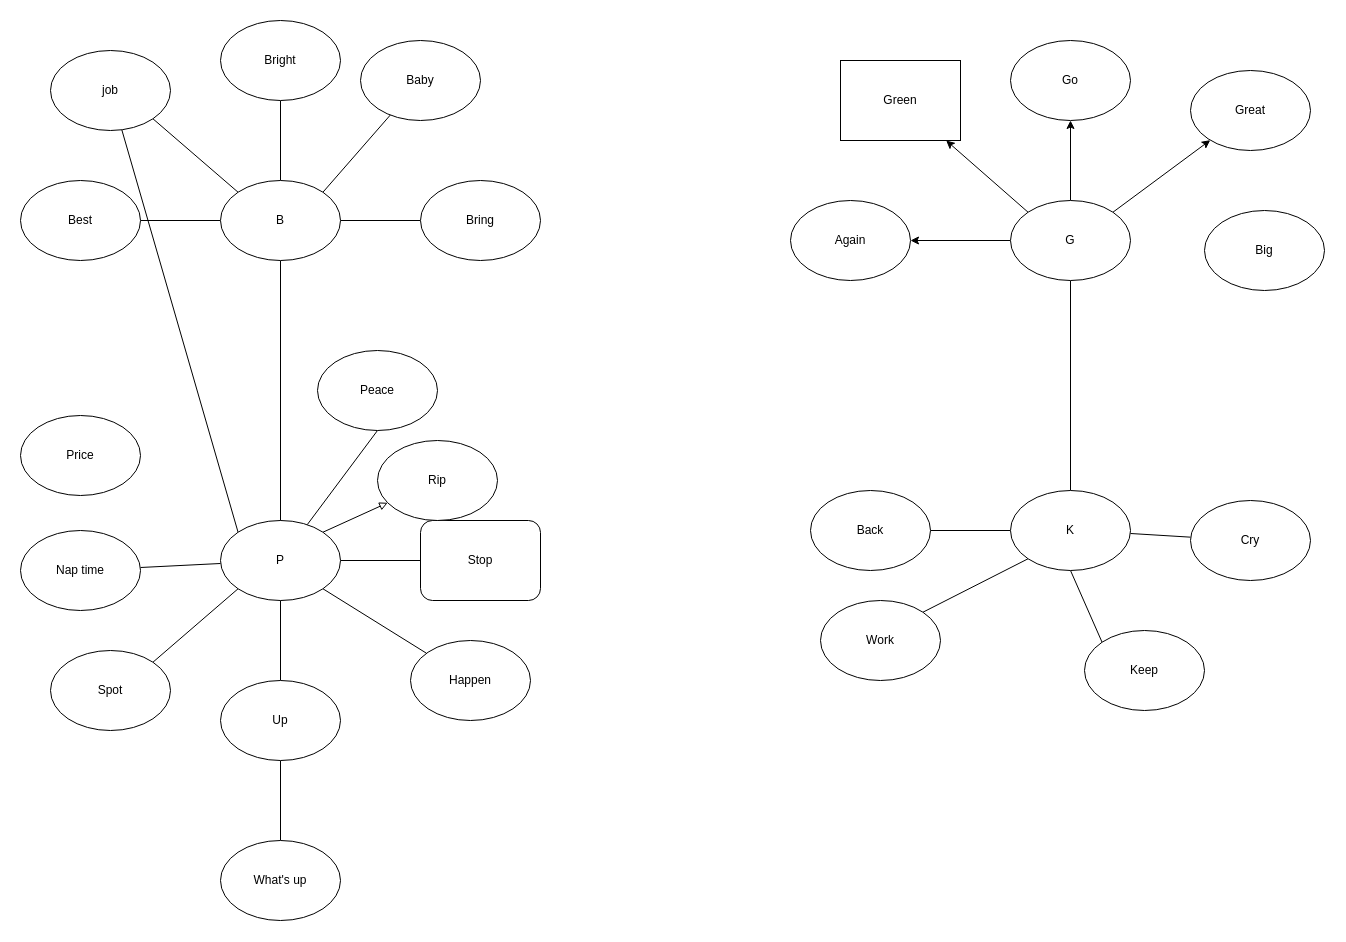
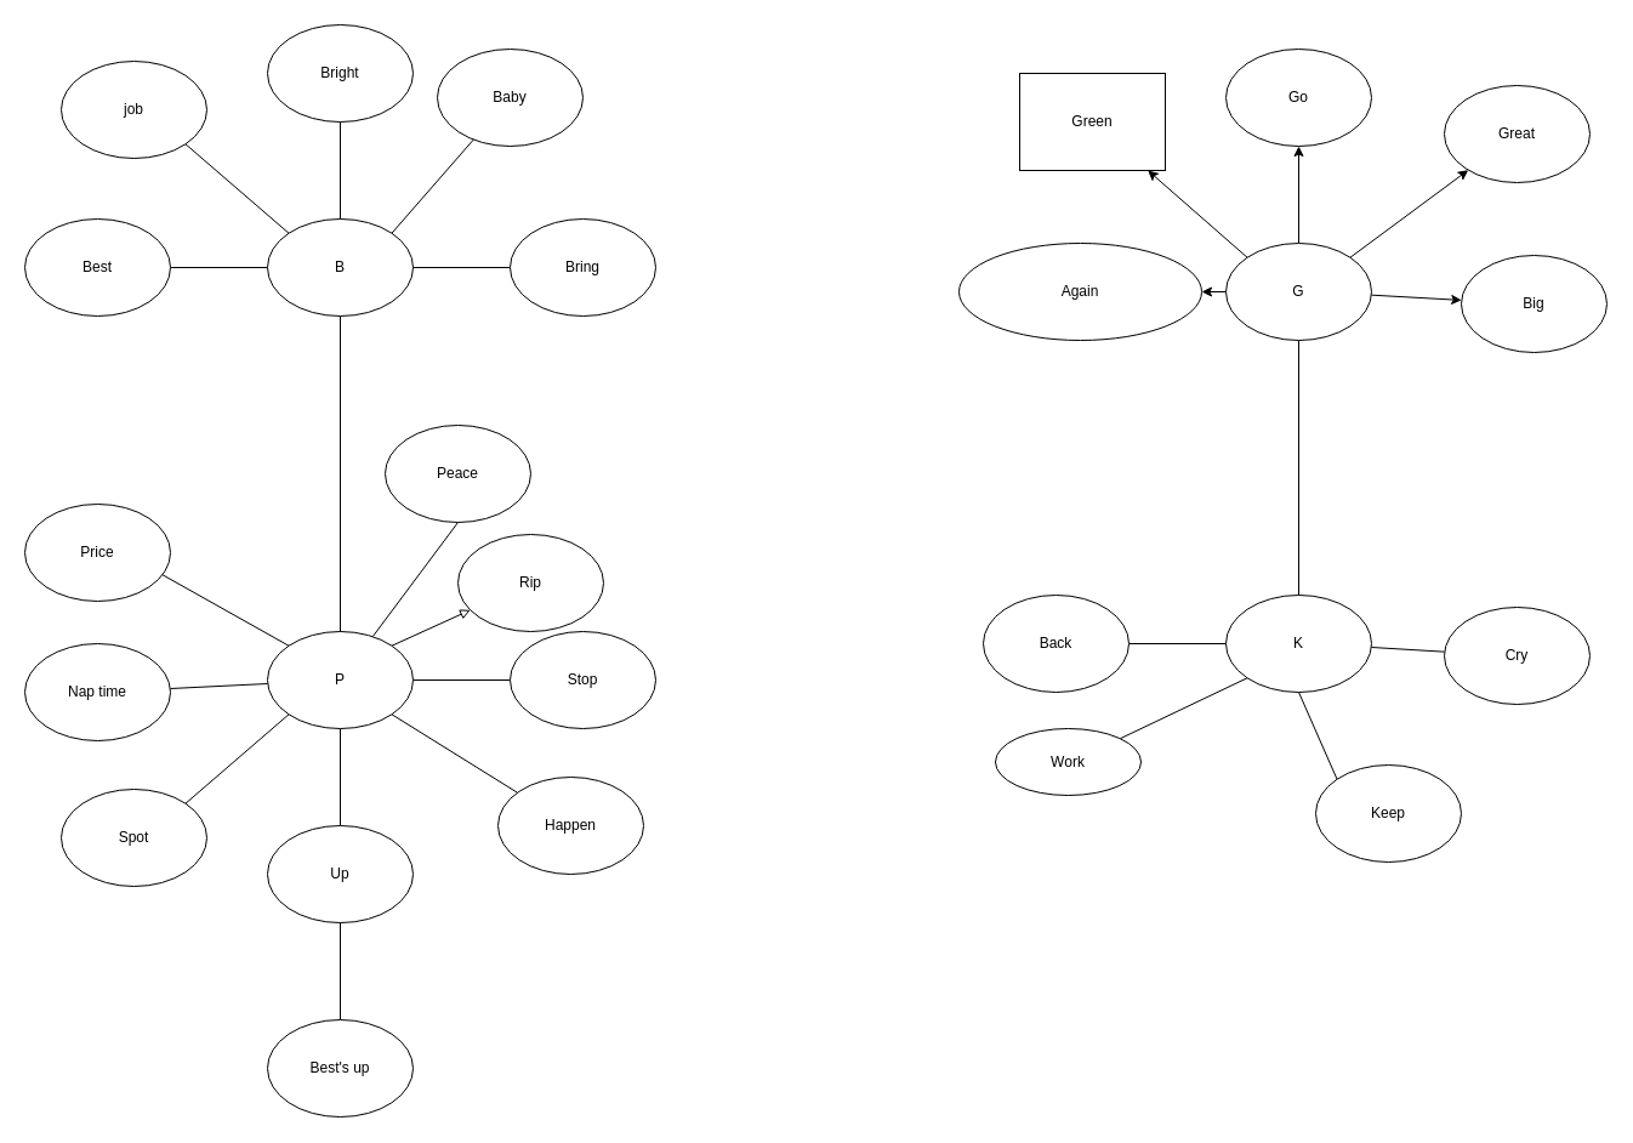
- <mxCell id="12" value="Again" style="ellipse;whiteSpace=wrap;html=1;" parent="1" vertex="1"><mxGeometry x="790" y="200" width="120" height="80" as="geometry" /></mxCell>
+ <mxCell id="12" value="Again" style="ellipse;whiteSpace=wrap;html=1;" parent="1" vertex="1"><mxGeometry x="790" y="200" width="200" height="80" as="geometry" /></mxCell>
+ <mxCell id="6" value="" style="edgeStyle=none;rounded=0;orthogonalLoop=1;jettySize=auto;html=1;" parent="1" source="8" target="13" edge="1"><mxGeometry relative="1" as="geometry" /></mxCell>
- <mxCell id="36" style="edgeStyle=none;rounded=0;orthogonalLoop=1;jettySize=auto;html=1;exitX=0;exitY=0;exitDx=0;exitDy=0;endArrow=none;endFill=0;" edge="1" parent="1" source="38" target="51"><mxGeometry relative="1" as="geometry" /></mxCell>
+ <mxCell id="36" style="edgeStyle=none;rounded=0;orthogonalLoop=1;jettySize=auto;html=1;exitX=0;exitY=0;exitDx=0;exitDy=0;entryX=0.942;entryY=0.725;entryDx=0;entryDy=0;entryPerimeter=0;endArrow=none;endFill=0;" edge="1" parent="1" source="38" target="52"><mxGeometry relative="1" as="geometry" /></mxCell>
- <mxCell id="42" value="Stop" style="whiteSpace=wrap;html=1;rounded=1;" vertex="1" parent="1"><mxGeometry x="420" y="520" width="120" height="80" as="geometry" /></mxCell>
+ <mxCell id="42" value="Stop" style="ellipse;whiteSpace=wrap;html=1;" vertex="1" parent="1"><mxGeometry x="420" y="520" width="120" height="80" as="geometry" /></mxCell>
- <mxCell id="21" value="Work" style="ellipse;whiteSpace=wrap;html=1;" parent="1" vertex="1"><mxGeometry x="820" y="600" width="120" height="80" as="geometry" /></mxCell>
+ <mxCell id="21" value="Work" style="ellipse;whiteSpace=wrap;html=1;" parent="1" vertex="1"><mxGeometry x="820" y="600" width="120" height="55" as="geometry" /></mxCell>
- <mxCell id="47" value="What's up" style="ellipse;whiteSpace=wrap;html=1;" vertex="1" parent="1"><mxGeometry x="220" y="840" width="120" height="80" as="geometry" /></mxCell>
+ <mxCell id="47" value="Best's up" style="ellipse;whiteSpace=wrap;html=1;" vertex="1" parent="1"><mxGeometry x="220" y="840" width="120" height="80" as="geometry" /></mxCell>
